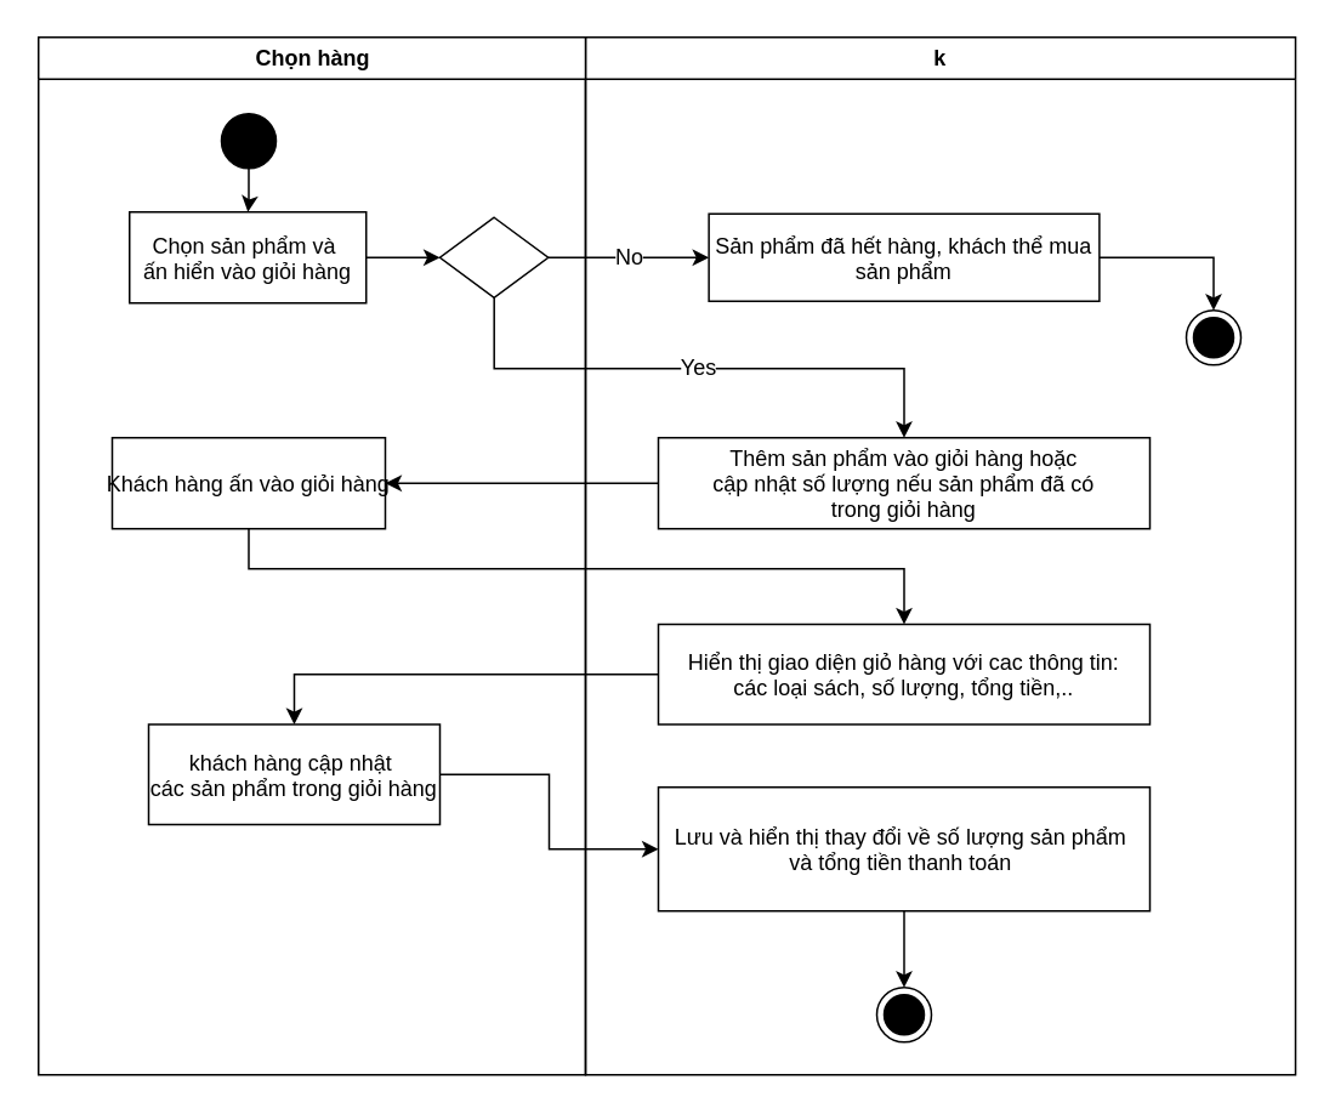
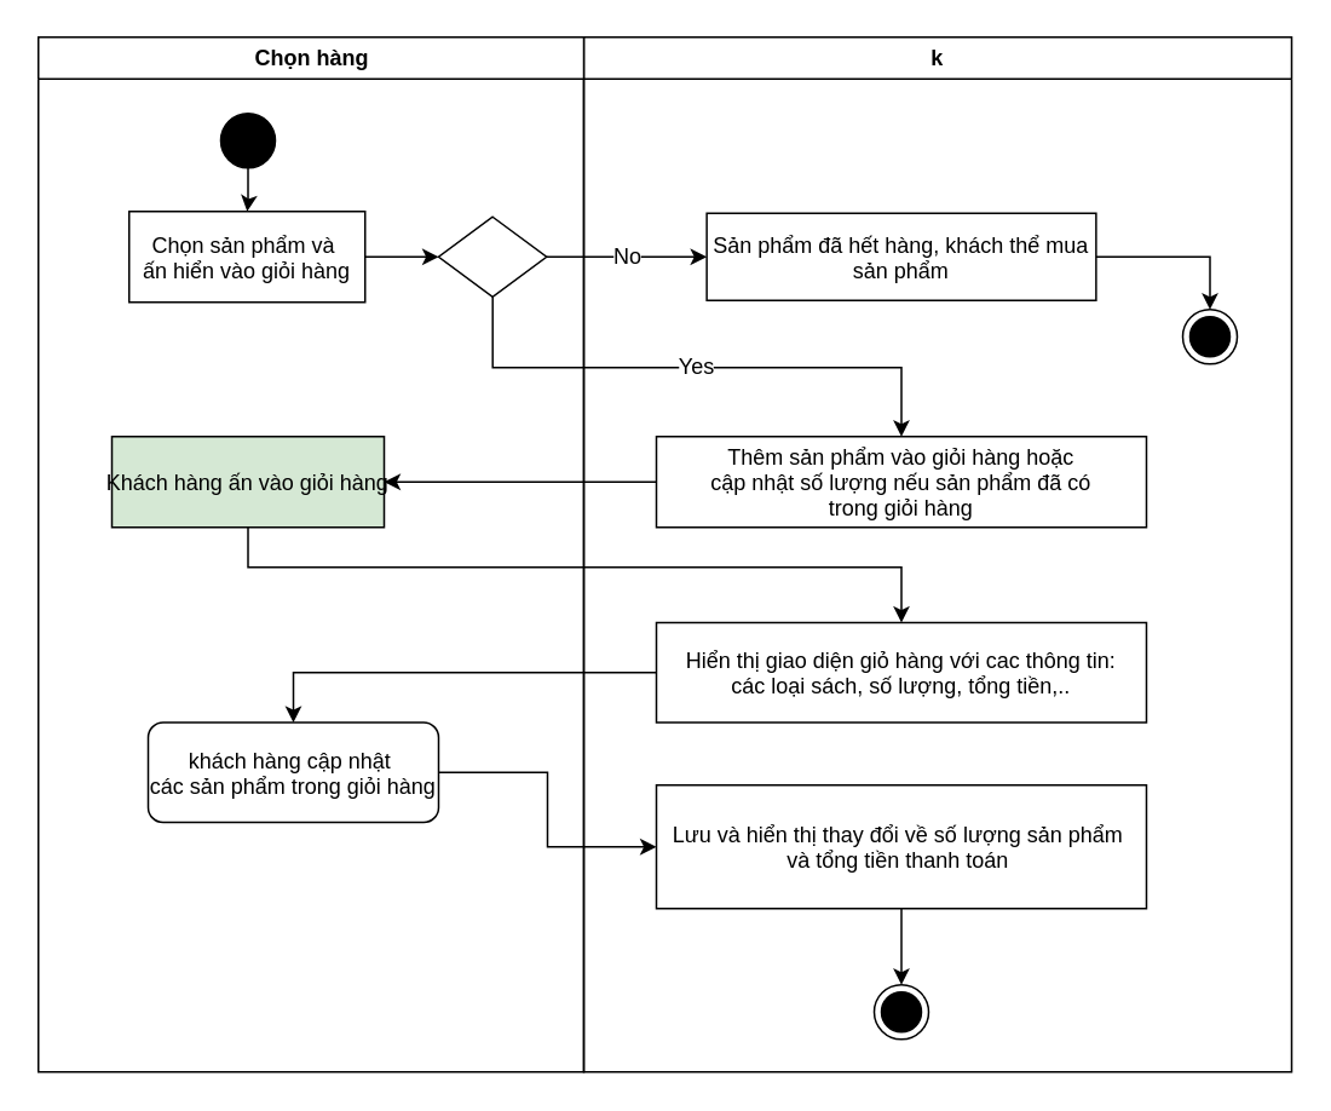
- <mxCell id="14" value="Khách hàng ấn vào giỏi hàng" style="" parent="11" vertex="1"><mxGeometry x="40.5" y="220" width="150" height="50" as="geometry" /></mxCell>
+ <mxCell id="14" value="Khách hàng ấn vào giỏi hàng" style="fillColor=#d5e8d4;" parent="11" vertex="1"><mxGeometry x="40.5" y="220" width="150" height="50" as="geometry" /></mxCell>
- <mxCell id="15" value="khách hàng cập nhật &#10;các sản phẩm trong giỏi hàng" style="" parent="11" vertex="1"><mxGeometry x="60.5" y="377.5" width="160" height="55" as="geometry" /></mxCell>
+ <mxCell id="15" value="khách hàng cập nhật &#10;các sản phẩm trong giỏi hàng" style="rounded=1;" parent="11" vertex="1"><mxGeometry x="60.5" y="377.5" width="160" height="55" as="geometry" /></mxCell>
